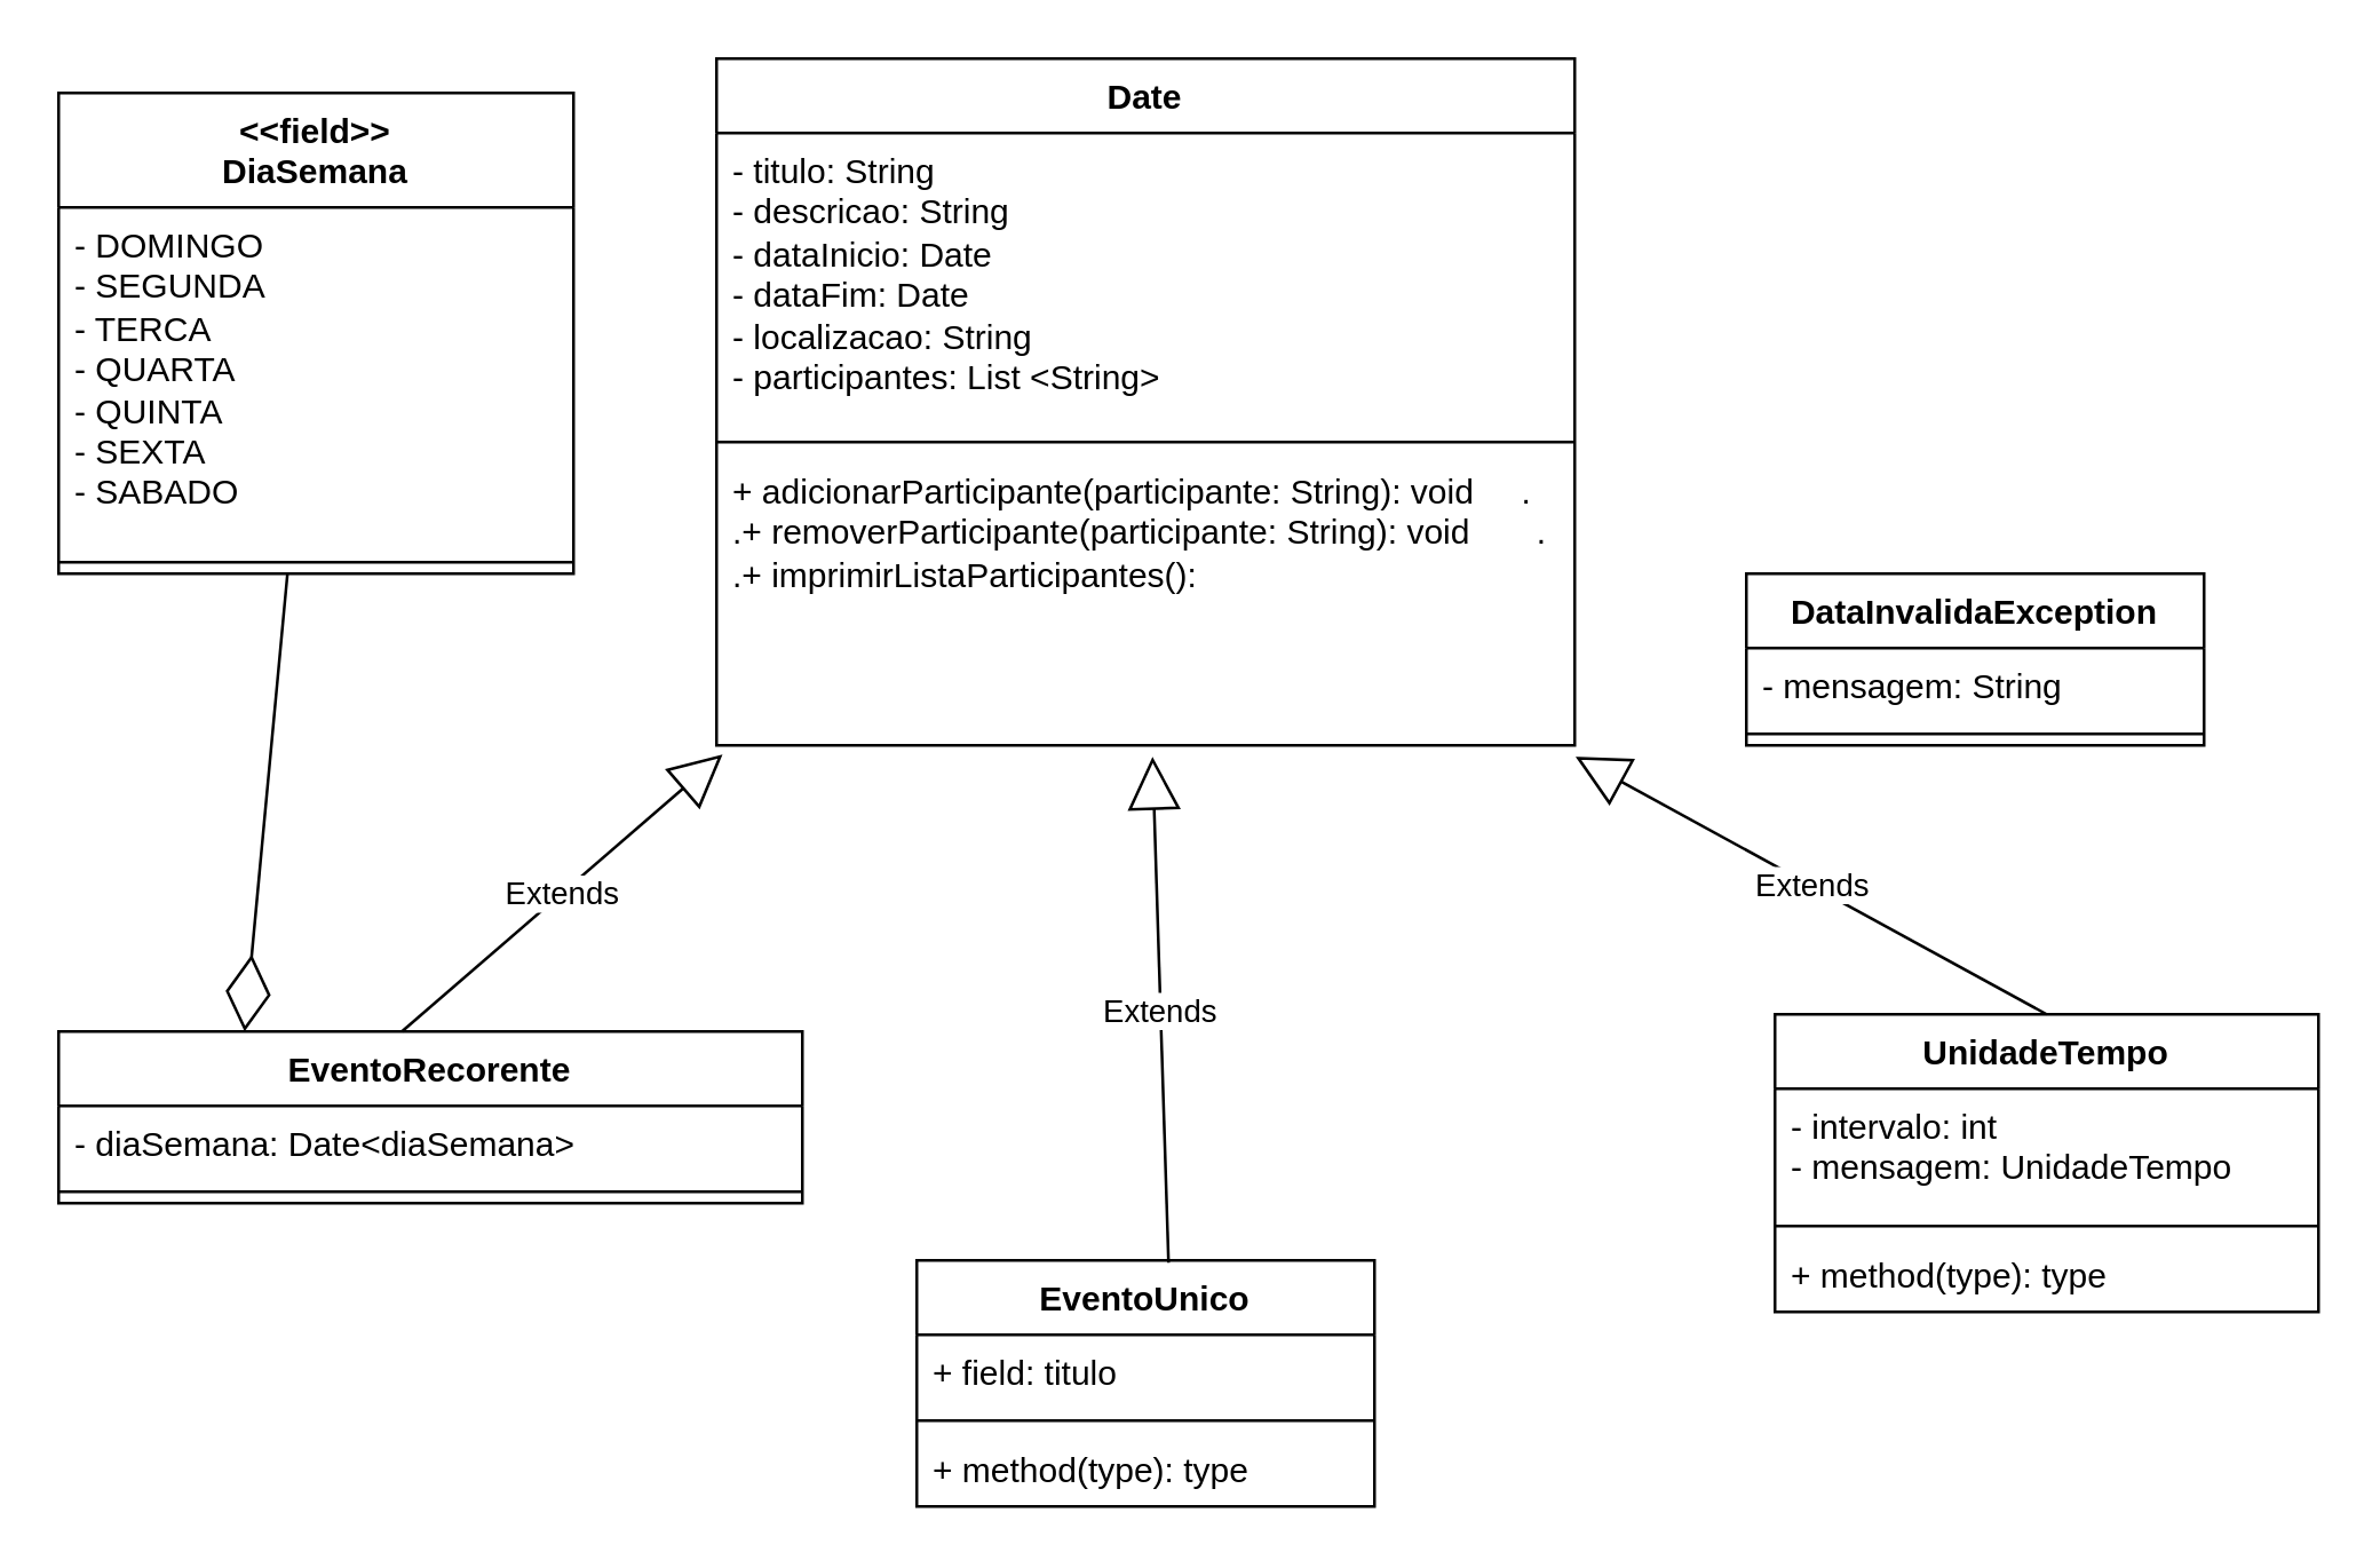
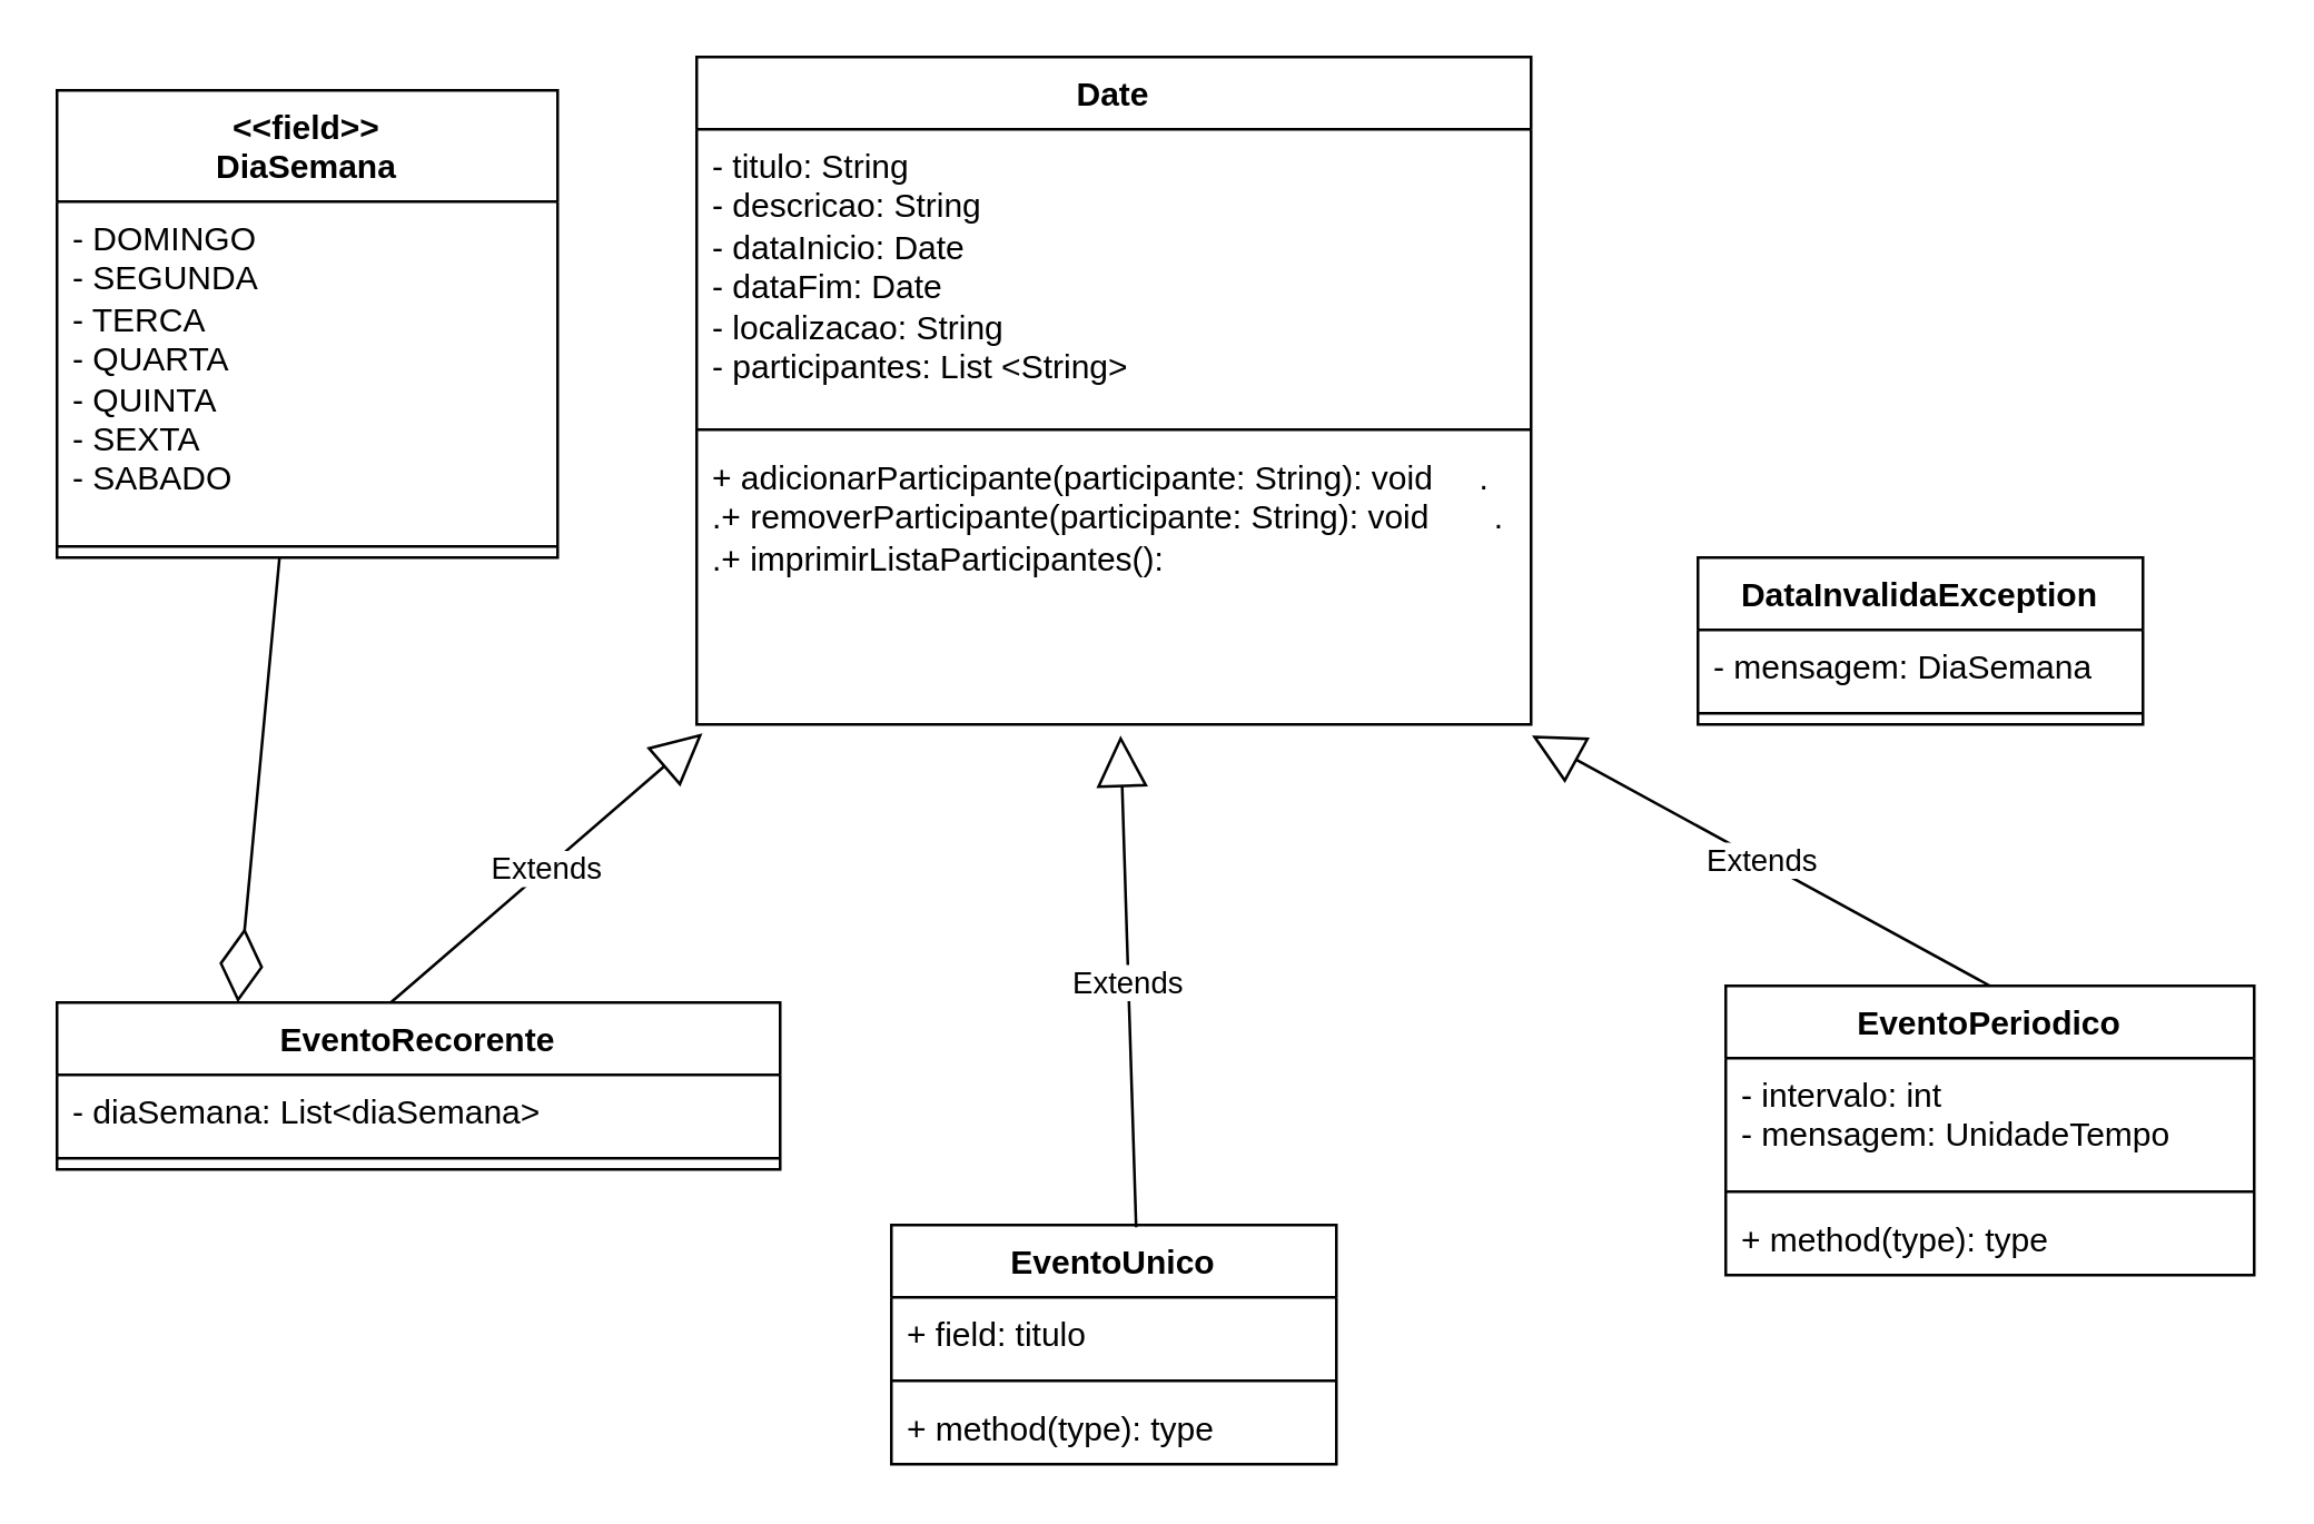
- <mxCell id="24" value="- mensagem: String" style="text;strokeColor=none;fillColor=none;align=left;verticalAlign=top;spacingLeft=4;spacingRight=4;overflow=hidden;rotatable=0;points=[[0,0.5],[1,0.5]];portConstraint=eastwest;whiteSpace=wrap;html=1;" vertex="1" parent="23"><mxGeometry y="26" width="160" height="26" as="geometry" /></mxCell>
+ <mxCell id="24" value="- mensagem: DiaSemana" style="text;strokeColor=none;fillColor=none;align=left;verticalAlign=top;spacingLeft=4;spacingRight=4;overflow=hidden;rotatable=0;points=[[0,0.5],[1,0.5]];portConstraint=eastwest;whiteSpace=wrap;html=1;" vertex="1" parent="23"><mxGeometry y="26" width="160" height="26" as="geometry" /></mxCell>
- <mxCell id="13" value="UnidadeTempo" style="swimlane;fontStyle=1;align=center;verticalAlign=top;childLayout=stackLayout;horizontal=1;startSize=26;horizontalStack=0;resizeParent=1;resizeParentMax=0;resizeLast=0;collapsible=1;marginBottom=0;whiteSpace=wrap;html=1;" vertex="1" parent="1"><mxGeometry x="620" y="354" width="190" height="104" as="geometry" /></mxCell>
+ <mxCell id="13" value="EventoPeriodico" style="swimlane;fontStyle=1;align=center;verticalAlign=top;childLayout=stackLayout;horizontal=1;startSize=26;horizontalStack=0;resizeParent=1;resizeParentMax=0;resizeLast=0;collapsible=1;marginBottom=0;whiteSpace=wrap;html=1;" vertex="1" parent="1"><mxGeometry x="620" y="354" width="190" height="104" as="geometry" /></mxCell>
- <mxCell id="7" value="- diaSemana: Date&amp;lt;diaSemana&amp;gt;" style="text;strokeColor=none;fillColor=none;align=left;verticalAlign=top;spacingLeft=4;spacingRight=4;overflow=hidden;rotatable=0;points=[[0,0.5],[1,0.5]];portConstraint=eastwest;whiteSpace=wrap;html=1;" vertex="1" parent="6"><mxGeometry y="26" width="260" height="26" as="geometry" /></mxCell>
+ <mxCell id="7" value="- diaSemana: List&amp;lt;diaSemana&amp;gt;" style="text;strokeColor=none;fillColor=none;align=left;verticalAlign=top;spacingLeft=4;spacingRight=4;overflow=hidden;rotatable=0;points=[[0,0.5],[1,0.5]];portConstraint=eastwest;whiteSpace=wrap;html=1;" vertex="1" parent="6"><mxGeometry y="26" width="260" height="26" as="geometry" /></mxCell>
